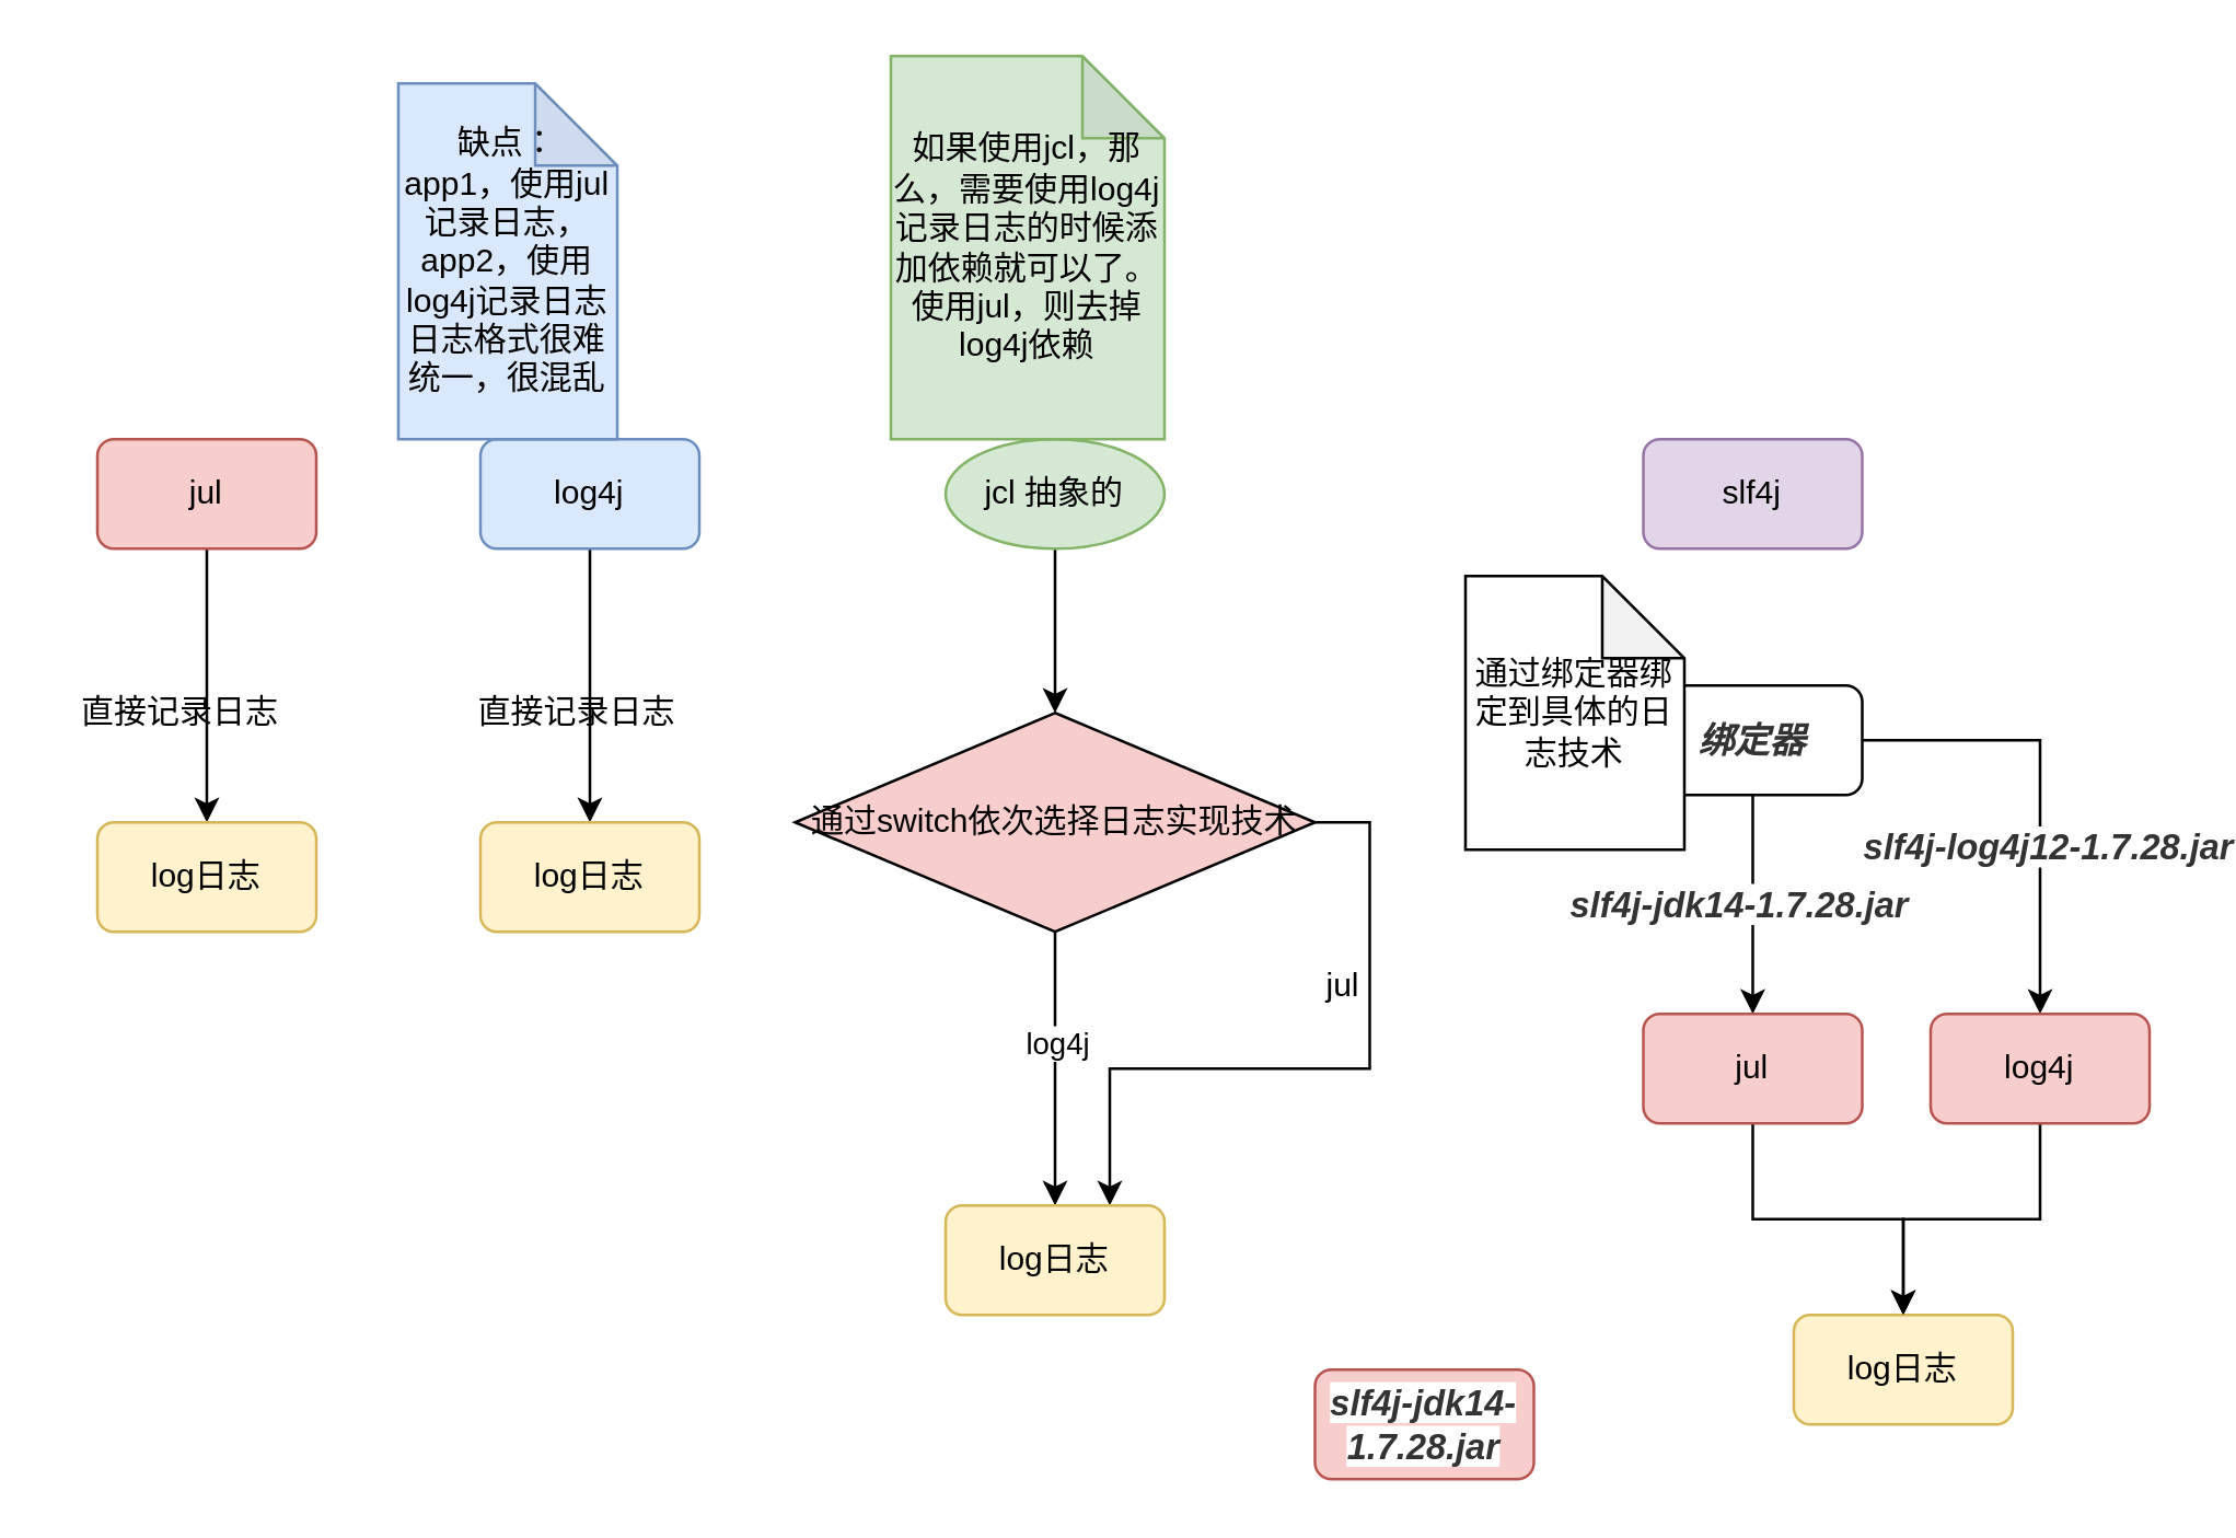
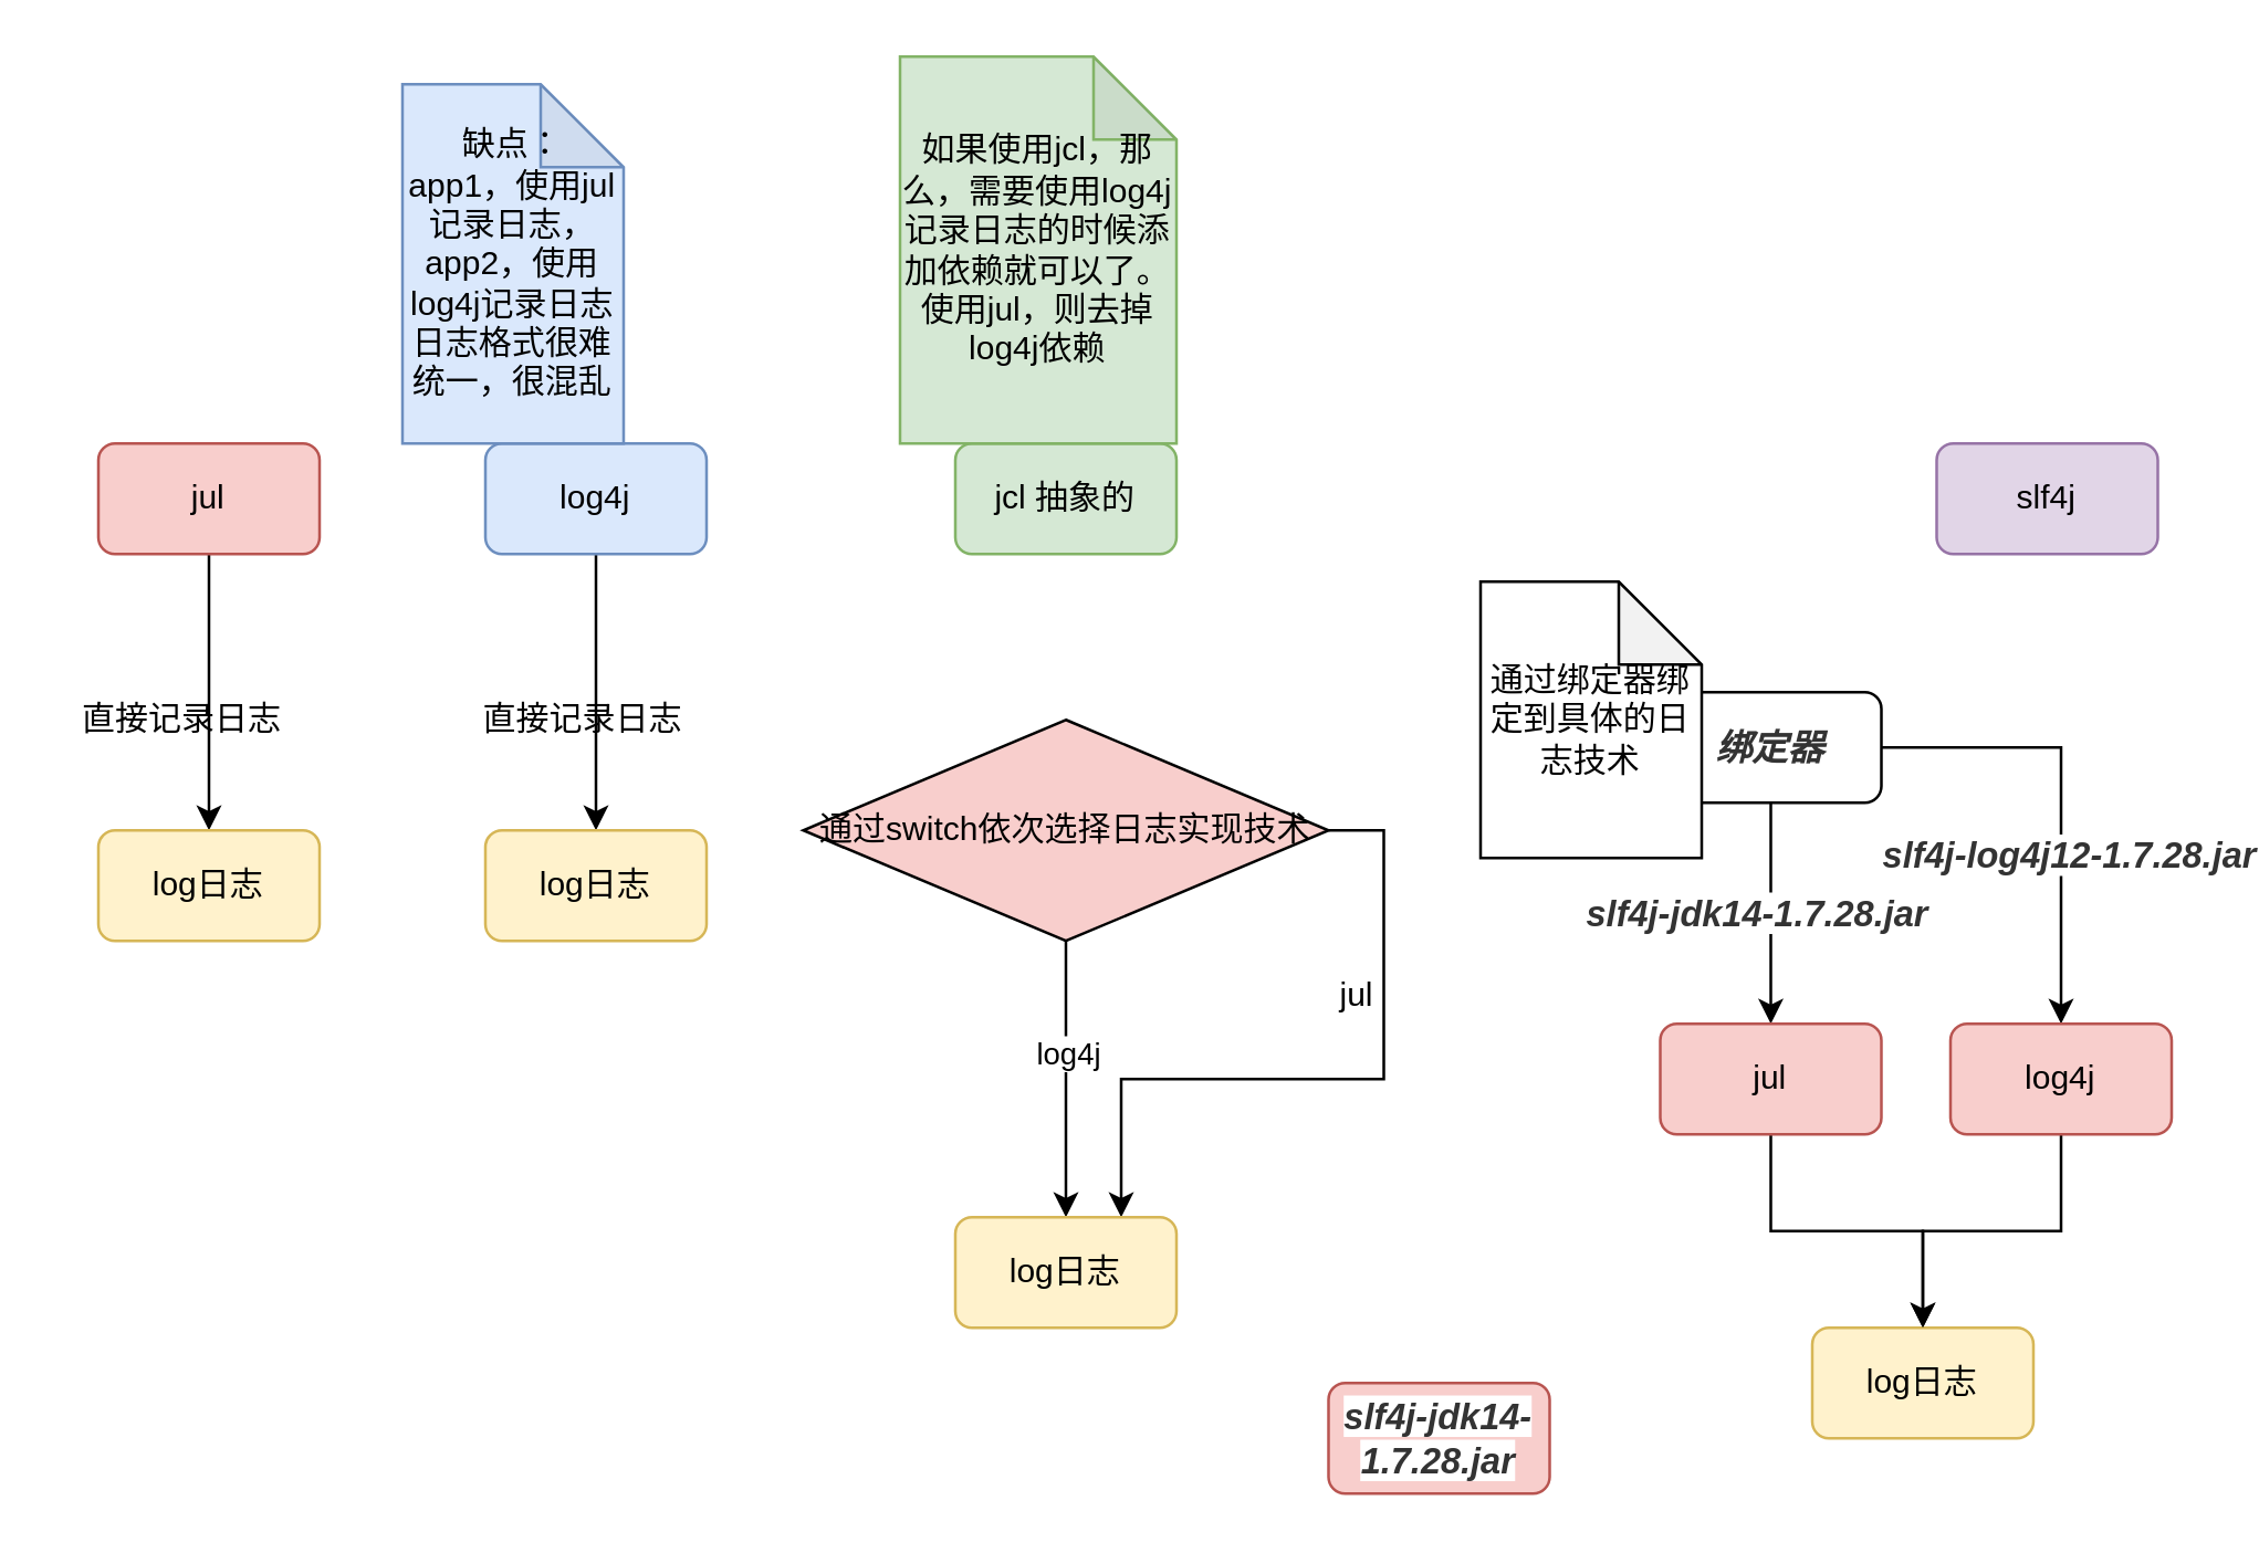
- <mxCell id="6" value="jcl 抽象的" style="ellipse;whiteSpace=wrap;html=1;fillColor=#d5e8d4;strokeColor=#82b366;" vertex="1" parent="1"><mxGeometry x="345" y="160" width="80" height="40" as="geometry" /></mxCell>
+ <mxCell id="6" value="jcl 抽象的" style="rounded=1;whiteSpace=wrap;html=1;fillColor=#d5e8d4;strokeColor=#82b366;" vertex="1" parent="1"><mxGeometry x="345" y="160" width="80" height="40" as="geometry" /></mxCell>
- <mxCell id="19" value="slf4j" style="rounded=1;whiteSpace=wrap;html=1;fillColor=#e1d5e7;strokeColor=#9673a6;" vertex="1" parent="1"><mxGeometry x="600" y="160" width="80" height="40" as="geometry" /></mxCell>
+ <mxCell id="19" value="slf4j" style="rounded=1;whiteSpace=wrap;html=1;fillColor=#e1d5e7;strokeColor=#9673a6;" vertex="1" parent="1"><mxGeometry x="700" y="160" width="80" height="40" as="geometry" /></mxCell>
- <mxCell id="4" style="edgeStyle=orthogonalEdgeStyle;rounded=0;orthogonalLoop=1;jettySize=auto;html=1;" edge="1" parent="1" source="6" target="16"><mxGeometry relative="1" as="geometry" /></mxCell>
